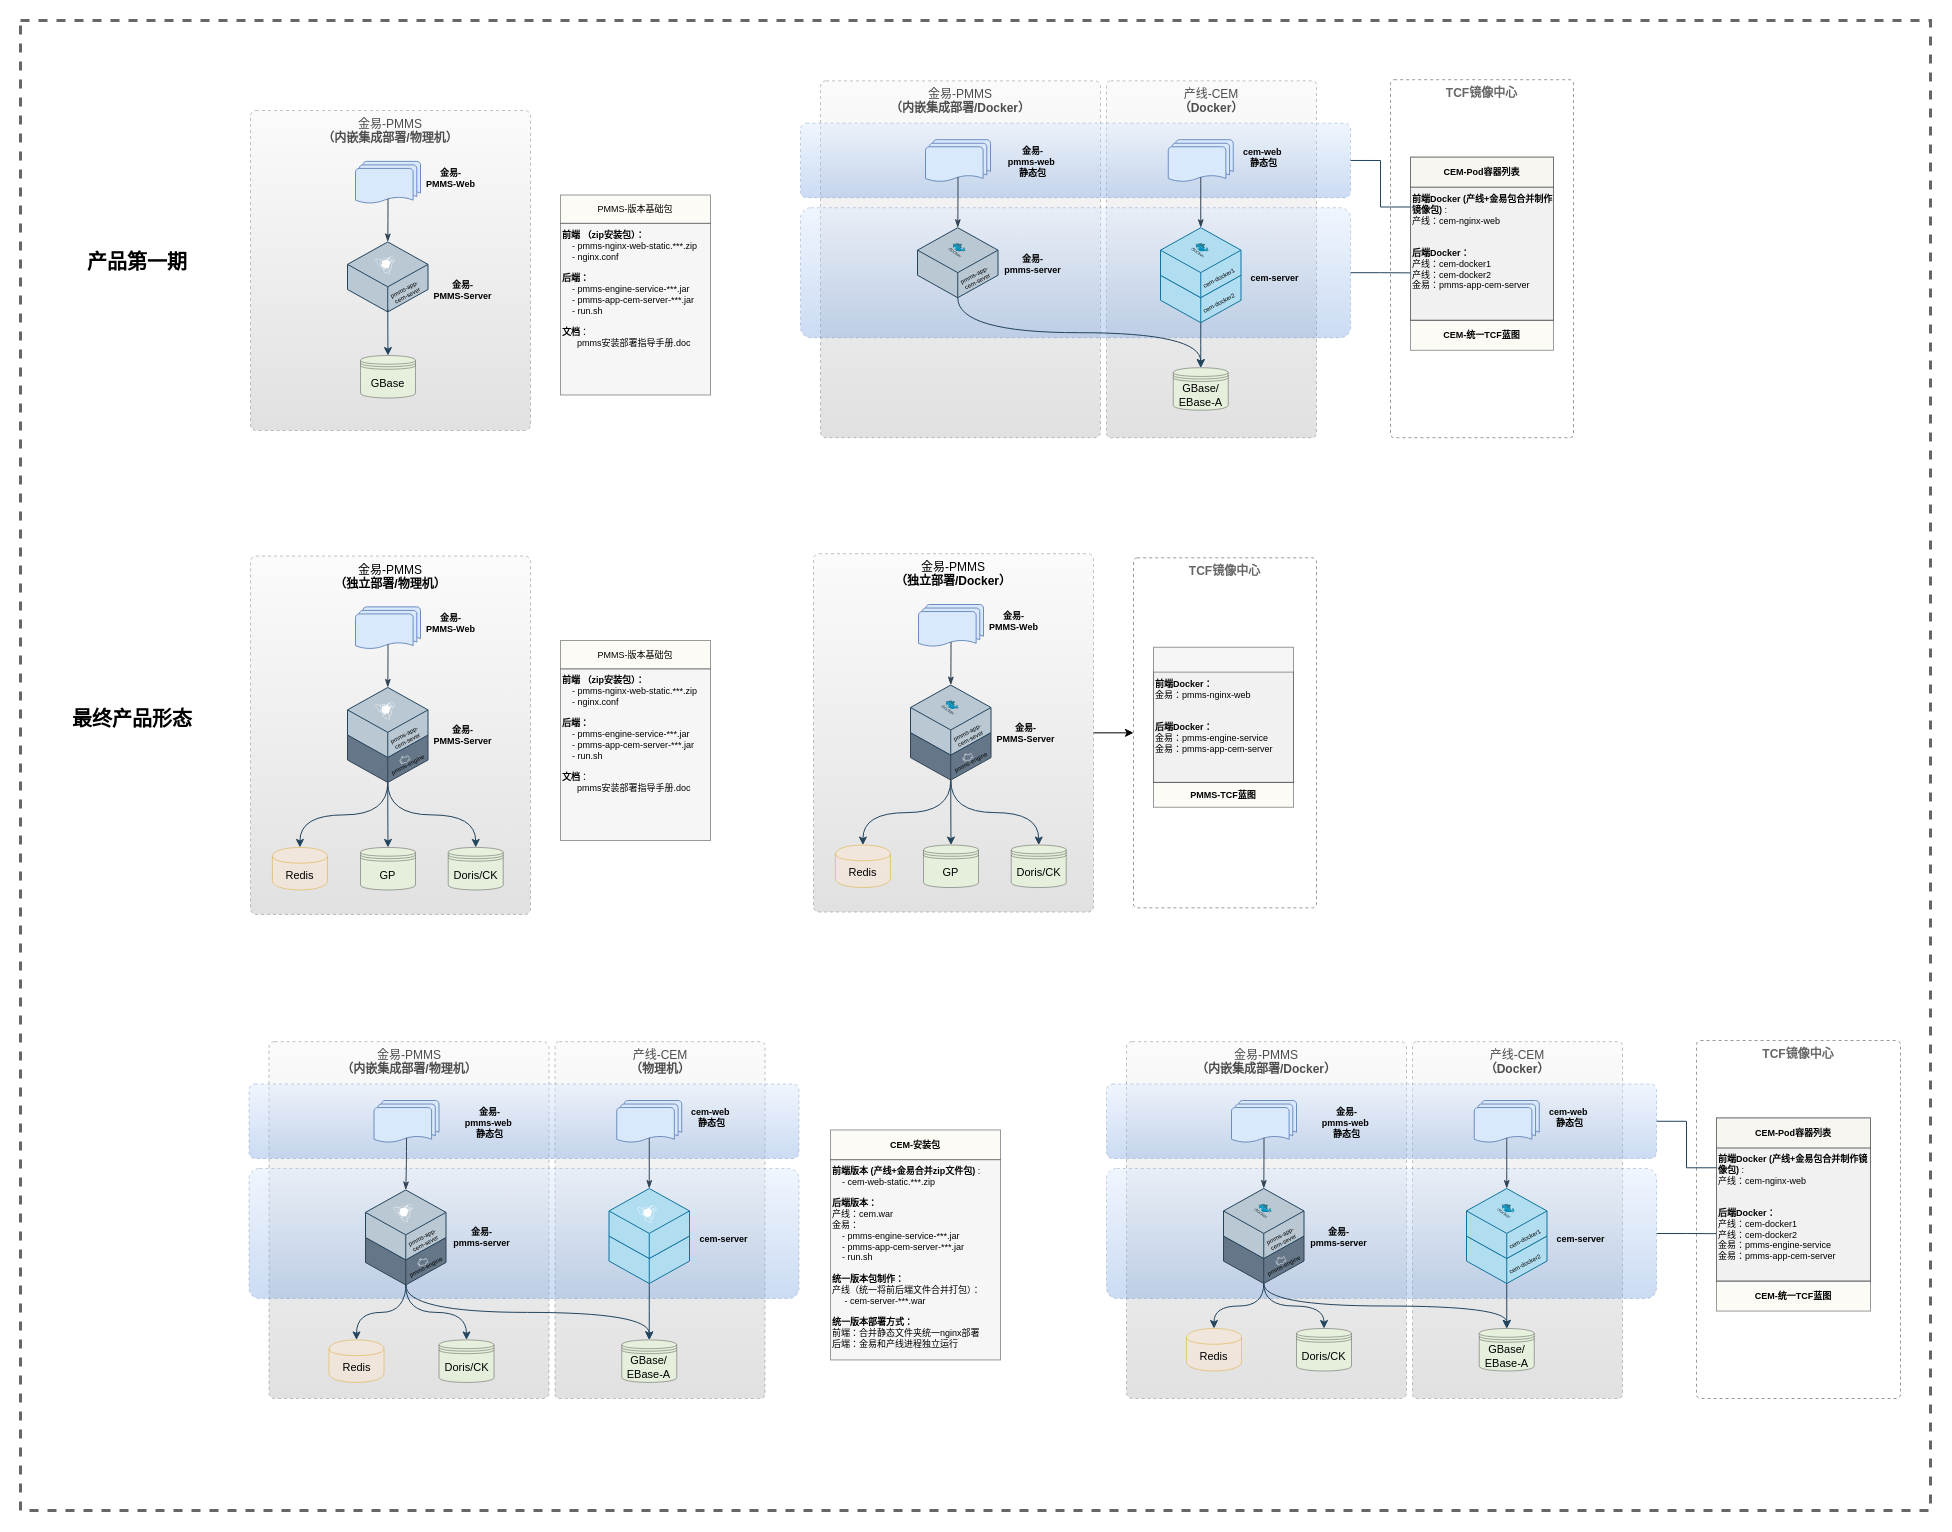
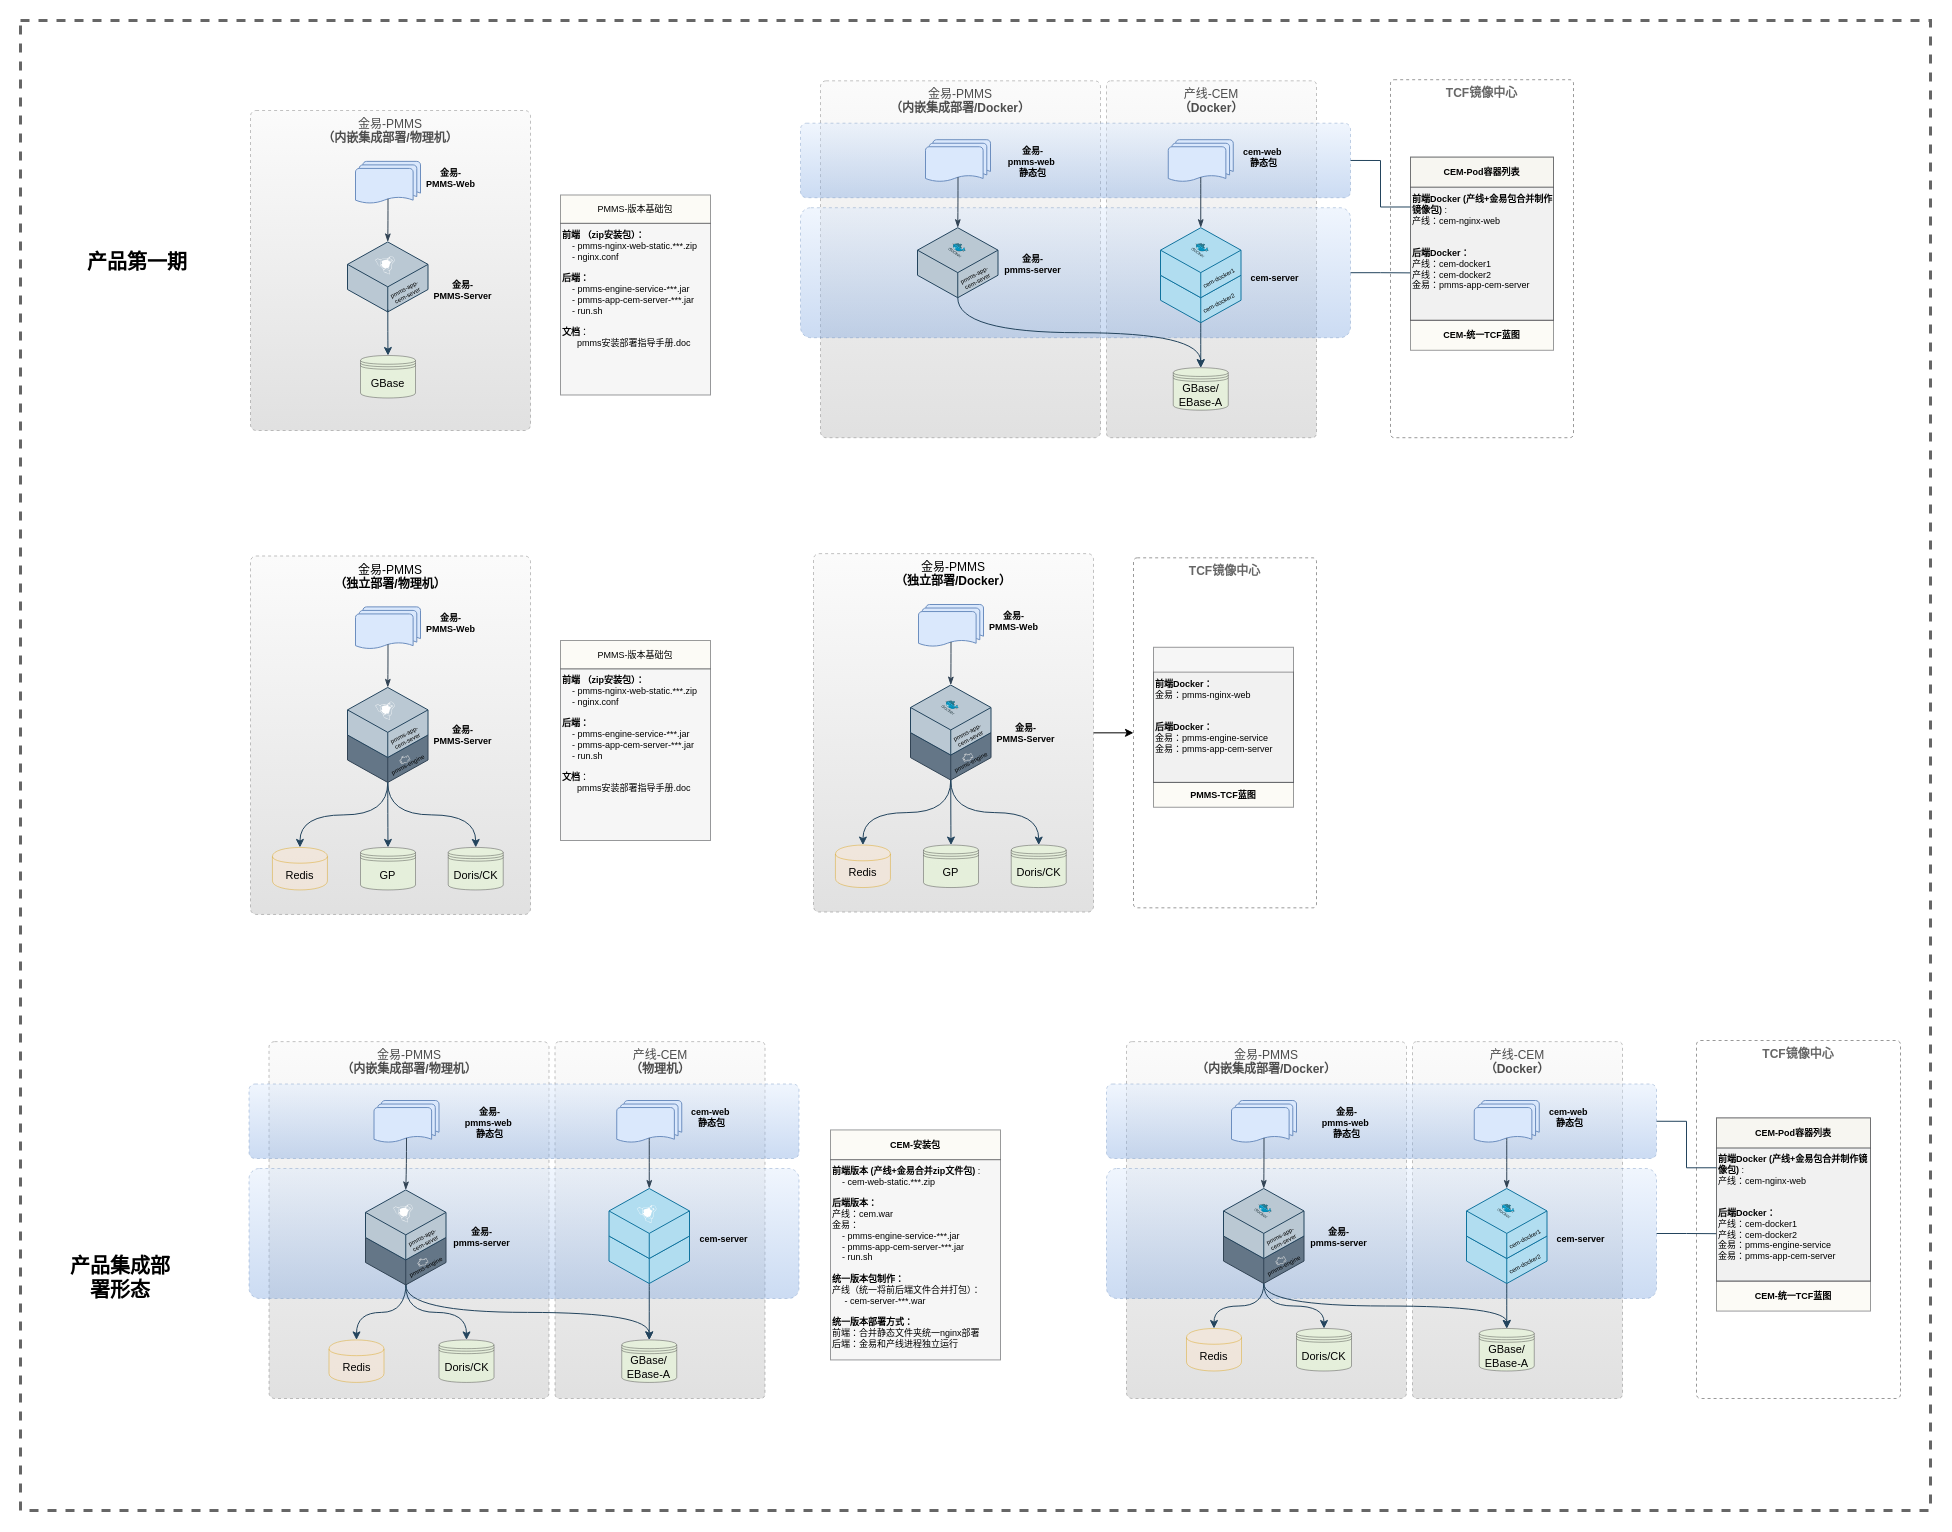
- <mxCell id="88" value="最终产品形态" style="text;whiteSpace=wrap;html=1;fontStyle=1;fontSize=20;" vertex="1" parent="1"><mxGeometry x="70" y="700" width="150" height="30" as="geometry" /></mxCell>
+ <mxCell id="137" value="产品集成部署形态" style="text;whiteSpace=wrap;html=1;fontStyle=1;fontSize=20;align=center;" vertex="1" parent="1"><mxGeometry x="60" y="1247.34" width="120" height="75.5" as="geometry" /></mxCell>
